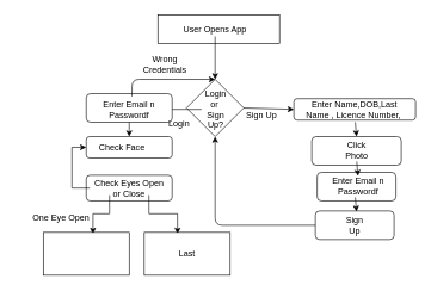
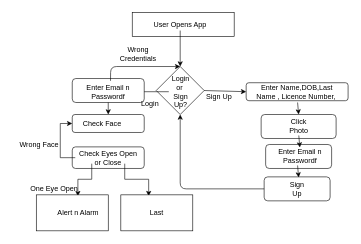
+ <mxCell id="32" value="Wrong Face" style="text;html=1;strokeColor=none;fillColor=none;align=center;verticalAlign=middle;whiteSpace=wrap;rounded=0;" vertex="1" parent="1"><mxGeometry x="20" y="230" width="90" height="20" as="geometry" /></mxCell>
- <mxCell id="40" value="One Eye Open" style="text;html=1;strokeColor=none;fillColor=none;align=center;verticalAlign=middle;whiteSpace=wrap;rounded=0;" vertex="1" parent="1"><mxGeometry x="35" y="294" width="100" height="20" as="geometry" /></mxCell>
+ <mxCell id="40" value="One Eye Open" style="text;html=1;strokeColor=none;fillColor=none;align=center;verticalAlign=middle;whiteSpace=wrap;rounded=0;" vertex="1" parent="1"><mxGeometry x="40" y="304" width="100" height="20" as="geometry" /></mxCell>
+ <mxCell id="37" value="Alert n Alarm" style="text;html=1;strokeColor=none;fillColor=none;align=center;verticalAlign=middle;whiteSpace=wrap;rounded=0;" vertex="1" parent="1"><mxGeometry x="90" y="344" width="80" height="20" as="geometry" /></mxCell>
